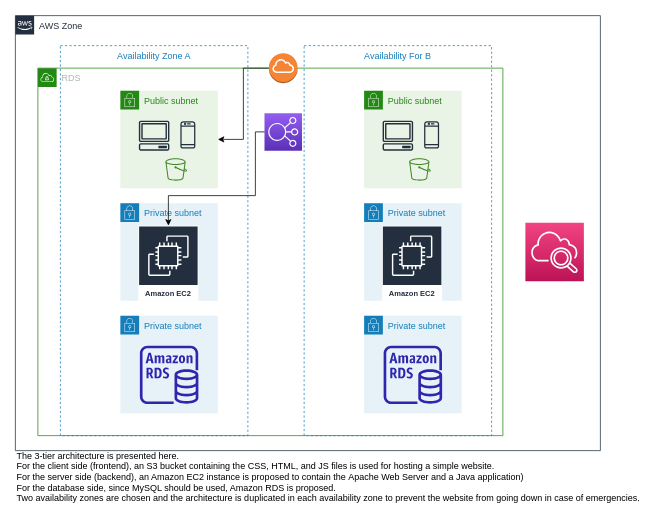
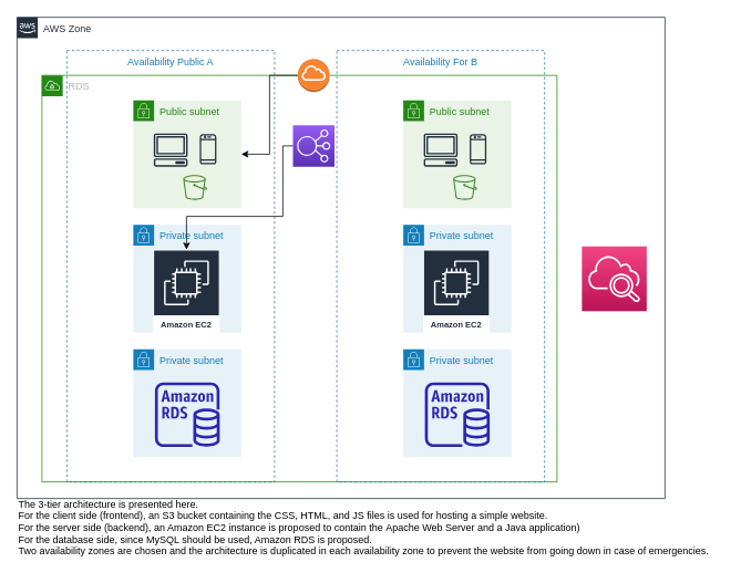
- <mxCell id="3" value="Availability Zone A" style="fillColor=none;strokeColor=#147EBA;dashed=1;verticalAlign=top;fontStyle=0;fontColor=#147EBA;whiteSpace=wrap;html=1;" vertex="1" parent="2"><mxGeometry x="60" y="40" width="250" height="520" as="geometry" /></mxCell>
+ <mxCell id="3" value="Availability Public A" style="fillColor=none;strokeColor=#147EBA;dashed=1;verticalAlign=top;fontStyle=0;fontColor=#147EBA;whiteSpace=wrap;html=1;" vertex="1" parent="2"><mxGeometry x="60" y="40" width="250" height="520" as="geometry" /></mxCell>
